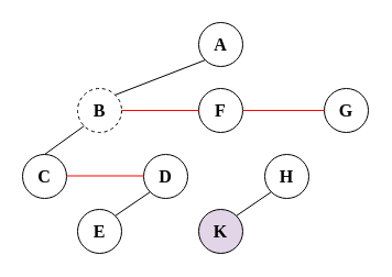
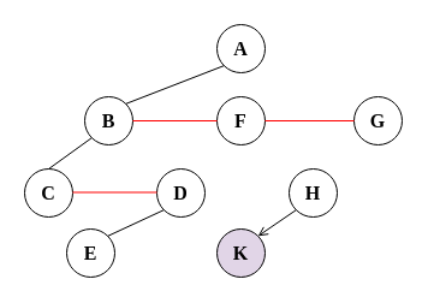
- <mxCell id="3" value="&lt;b&gt;&lt;font style=&quot;font-size: 16px;&quot; face=&quot;Verdana&quot;&gt;B&lt;/font&gt;&lt;/b&gt;" style="ellipse;whiteSpace=wrap;html=1;aspect=fixed;dashed=1;" parent="1" vertex="1"><mxGeometry x="70" y="80" width="40" height="40" as="geometry" /></mxCell>
+ <mxCell id="3" value="&lt;b&gt;&lt;font style=&quot;font-size: 16px;&quot; face=&quot;Verdana&quot;&gt;B&lt;/font&gt;&lt;/b&gt;" style="ellipse;whiteSpace=wrap;html=1;aspect=fixed;" parent="1" vertex="1"><mxGeometry x="70" y="80" width="40" height="40" as="geometry" /></mxCell>
- <mxCell id="13" value="" style="endArrow=none;html=1;rounded=0;exitX=0;exitY=1;exitDx=0;exitDy=0;entryX=1;entryY=0;entryDx=0;entryDy=0;" parent="1" source="7" target="12" edge="1"><mxGeometry width="50" height="50" relative="1" as="geometry"><mxPoint x="240" y="130" as="sourcePoint" /><mxPoint x="290" y="80" as="targetPoint" /></mxGeometry></mxCell>
+ <mxCell id="13" value="" style="endArrow=open;html=1;rounded=0;exitX=0;exitY=1;exitDx=0;exitDy=0;entryX=1;entryY=0;entryDx=0;entryDy=0;" parent="1" source="7" target="12" edge="1"><mxGeometry width="50" height="50" relative="1" as="geometry"><mxPoint x="240" y="130" as="sourcePoint" /><mxPoint x="290" y="80" as="targetPoint" /></mxGeometry></mxCell>
- <mxCell id="10" value="&lt;b&gt;&lt;font style=&quot;font-size: 16px;&quot; face=&quot;Verdana&quot;&gt;E&lt;/font&gt;&lt;/b&gt;" style="ellipse;whiteSpace=wrap;html=1;aspect=fixed;" parent="1" vertex="1"><mxGeometry x="70" y="190" width="40" height="40" as="geometry" /></mxCell>
+ <mxCell id="10" value="&lt;b&gt;&lt;font style=&quot;font-size: 16px;&quot; face=&quot;Verdana&quot;&gt;E&lt;/font&gt;&lt;/b&gt;" style="ellipse;whiteSpace=wrap;html=1;aspect=fixed;" parent="1" vertex="1"><mxGeometry x="55" y="190" width="40" height="40" as="geometry" /></mxCell>
